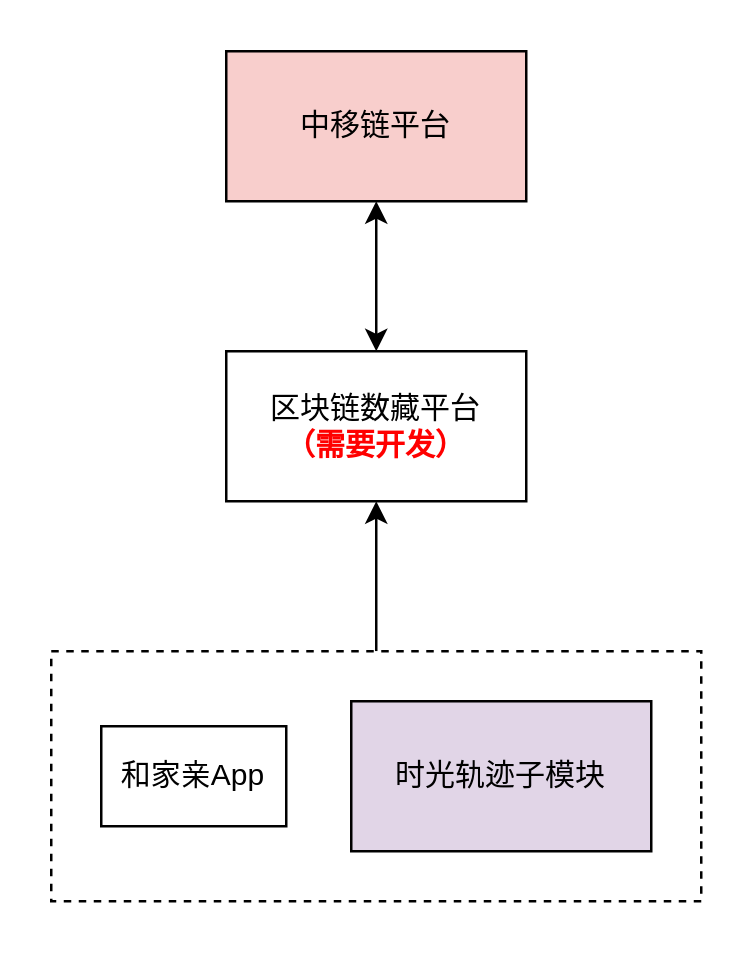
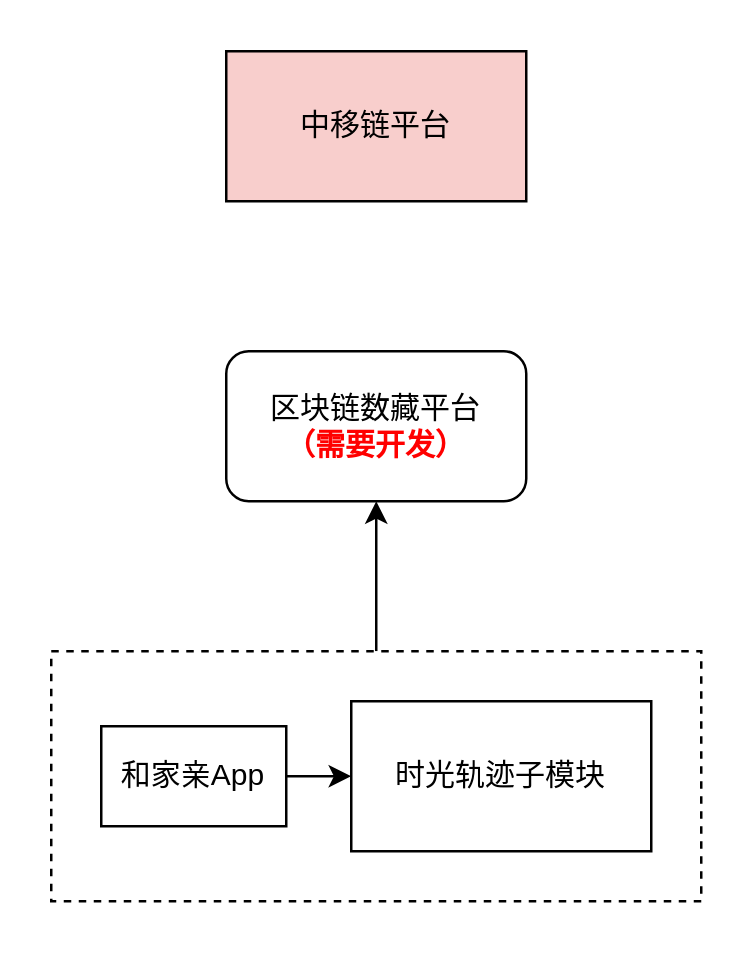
- <mxCell id="9" value="" style="endArrow=classic;startArrow=classic;html=1;rounded=0;fontColor=#000000;entryX=0.5;entryY=1;entryDx=0;entryDy=0;exitX=0.5;exitY=0;exitDx=0;exitDy=0;" edge="1" parent="1" source="6" target="7"><mxGeometry width="50" height="50" relative="1" as="geometry"><mxPoint x="266" y="160" as="sourcePoint" /><mxPoint x="316" y="110" as="targetPoint" /></mxGeometry></mxCell>
- <mxCell id="6" value="区块链数藏平台&lt;br&gt;&lt;b&gt;&lt;font color=&quot;#ff0000&quot;&gt;（需要开发）&lt;/font&gt;&lt;/b&gt;" style="rounded=0;whiteSpace=wrap;html=1;" vertex="1" parent="1"><mxGeometry x="90" y="140" width="120" height="60" as="geometry" /></mxCell>
+ <mxCell id="6" value="区块链数藏平台&lt;br&gt;&lt;b&gt;&lt;font color=&quot;#ff0000&quot;&gt;（需要开发）&lt;/font&gt;&lt;/b&gt;" style="whiteSpace=wrap;html=1;rounded=1;" vertex="1" parent="1"><mxGeometry x="90" y="140" width="120" height="60" as="geometry" /></mxCell>
+ <mxCell id="4" style="edgeStyle=orthogonalEdgeStyle;rounded=0;orthogonalLoop=1;jettySize=auto;html=1;exitX=1;exitY=0.5;exitDx=0;exitDy=0;entryX=0;entryY=0.5;entryDx=0;entryDy=0;fontColor=#FF0000;" edge="1" parent="1" source="5" target="8"><mxGeometry relative="1" as="geometry" /></mxCell>
- <mxCell id="8" value="&lt;font color=&quot;#000000&quot;&gt;时光轨迹子模块&lt;/font&gt;" style="rounded=0;whiteSpace=wrap;html=1;fontColor=#FF0000;fillColor=#e1d5e7;" vertex="1" parent="1"><mxGeometry x="140" y="280" width="120" height="60" as="geometry" /></mxCell>
+ <mxCell id="8" value="&lt;font color=&quot;#000000&quot;&gt;时光轨迹子模块&lt;/font&gt;" style="rounded=0;whiteSpace=wrap;html=1;fontColor=#FF0000;" vertex="1" parent="1"><mxGeometry x="140" y="280" width="120" height="60" as="geometry" /></mxCell>
